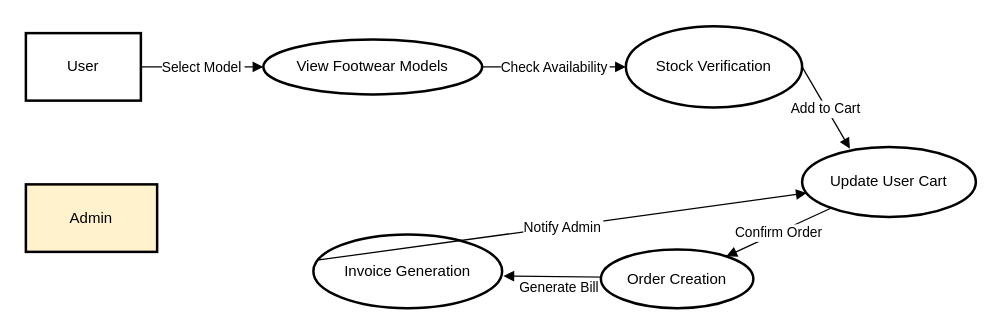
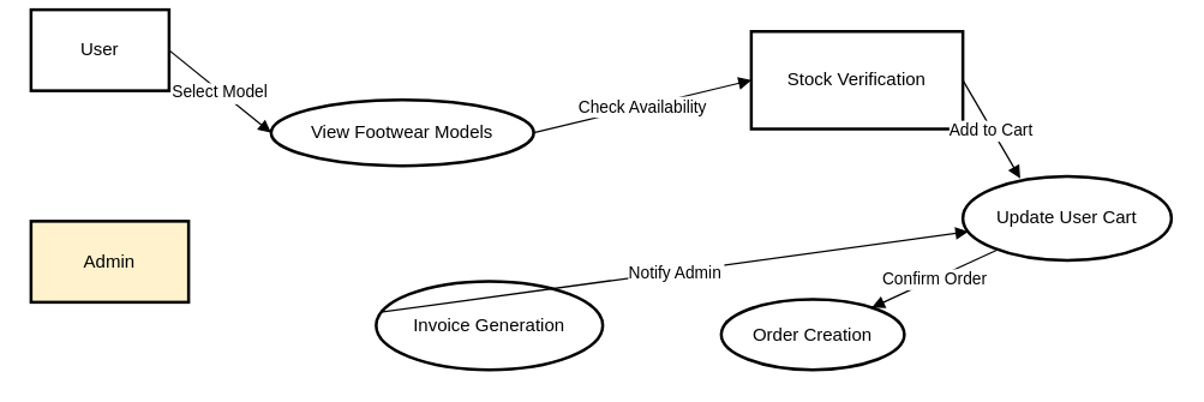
- <mxCell id="2" value="User" style="whiteSpace=wrap;strokeWidth=2;" vertex="1" parent="1"><mxGeometry x="20" y="26" width="92" height="54" as="geometry" /></mxCell>
+ <mxCell id="2" value="User" style="whiteSpace=wrap;strokeWidth=2;" vertex="1" parent="1"><mxGeometry x="20" y="6" width="92" height="54" as="geometry" /></mxCell>
- <mxCell id="3" value="View Footwear Models" style="ellipse;strokeWidth=2;whiteSpace=wrap;resizeWidth=1;resizeHeight=1;" vertex="1" parent="1"><mxGeometry x="210" y="31" width="175" height="44" as="geometry" /></mxCell>
+ <mxCell id="3" value="View Footwear Models" style="ellipse;strokeWidth=2;whiteSpace=wrap;resizeWidth=1;resizeHeight=1;" vertex="1" parent="1"><mxGeometry x="180" y="66" width="175" height="44" as="geometry" /></mxCell>
- <mxCell id="4" value="Stock Verification" style="ellipse;strokeWidth=2;whiteSpace=wrap;resizeWidth=1;resizeHeight=1;" vertex="1" parent="1"><mxGeometry x="500" y="20.5" width="141" height="65" as="geometry" /></mxCell>
+ <mxCell id="4" value="Stock Verification" style="strokeWidth=2;whiteSpace=wrap;resizeWidth=1;resizeHeight=1;rounded=0;" vertex="1" parent="1"><mxGeometry x="500" y="20.5" width="141" height="65" as="geometry" /></mxCell>
- <mxCell id="12" value="Generate Bill" style="curved=1;startArrow=none;endArrow=block;exitX=1;exitY=0.5;rounded=0;entryX=1.007;entryY=0.565;entryDx=0;entryDy=0;entryPerimeter=0;" edge="1" parent="1" source="15" target="6"><mxGeometry x="0.553" y="8" relative="1" as="geometry"><Array as="points" /><mxPoint x="1002" y="177.5" as="sourcePoint" /><mxPoint x="690" y="164" as="targetPoint" /><mxPoint as="offset" /></mxGeometry></mxCell>
